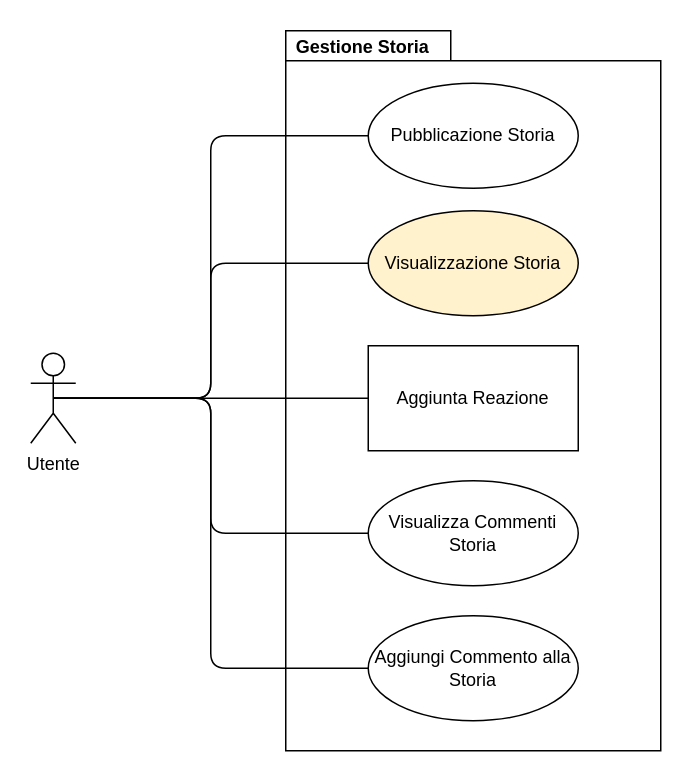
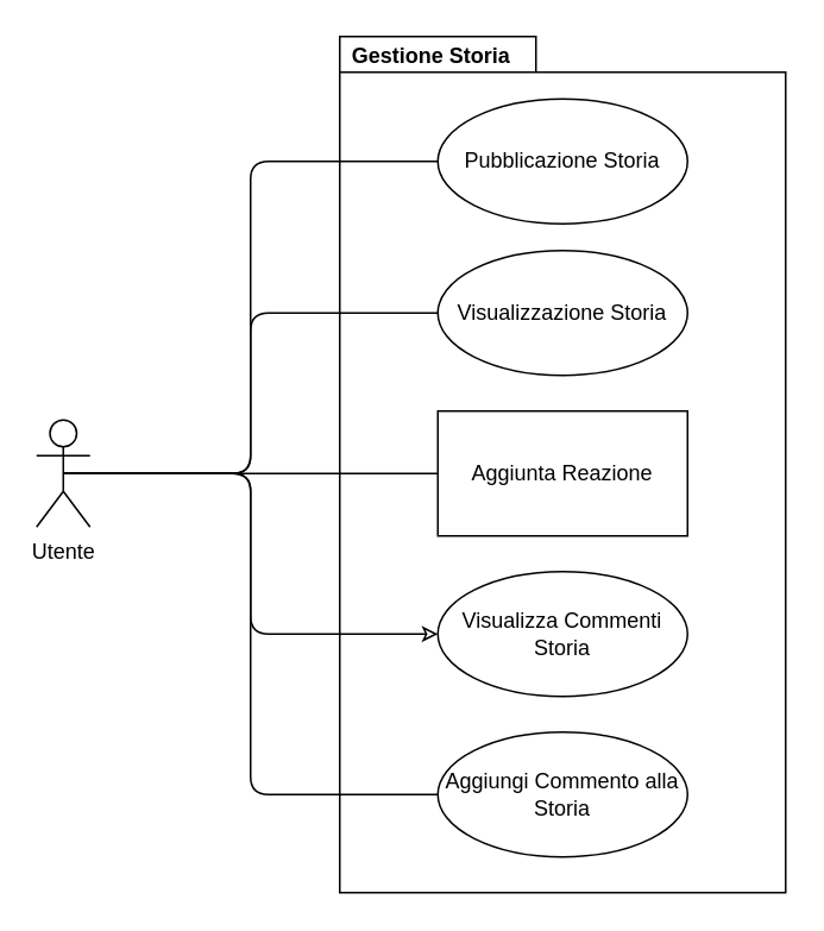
- <mxCell id="8" value="Visualizzazione Storia" style="ellipse;whiteSpace=wrap;html=1;fillColor=#fff2cc;" vertex="1" parent="1"><mxGeometry x="245" y="140" width="140" height="70" as="geometry" /></mxCell>
+ <mxCell id="8" value="Visualizzazione Storia" style="ellipse;whiteSpace=wrap;html=1;" vertex="1" parent="1"><mxGeometry x="245" y="140" width="140" height="70" as="geometry" /></mxCell>
- <mxCell id="6" style="edgeStyle=orthogonalEdgeStyle;rounded=1;orthogonalLoop=1;jettySize=auto;html=1;exitX=0.5;exitY=0.5;exitDx=0;exitDy=0;exitPerimeter=0;entryX=0;entryY=0.5;entryDx=0;entryDy=0;endArrow=none;endFill=0;" edge="1" parent="1" source="7" target="13"><mxGeometry relative="1" as="geometry"><Array as="points"><mxPoint x="140" y="265" /><mxPoint x="140" y="355" /></Array></mxGeometry></mxCell>
+ <mxCell id="6" style="edgeStyle=orthogonalEdgeStyle;rounded=1;orthogonalLoop=1;jettySize=auto;html=1;exitX=0.5;exitY=0.5;exitDx=0;exitDy=0;exitPerimeter=0;entryX=0;entryY=0.5;entryDx=0;entryDy=0;endArrow=classic;endFill=0;" edge="1" parent="1" source="7" target="13"><mxGeometry relative="1" as="geometry"><Array as="points"><mxPoint x="140" y="265" /><mxPoint x="140" y="355" /></Array></mxGeometry></mxCell>
